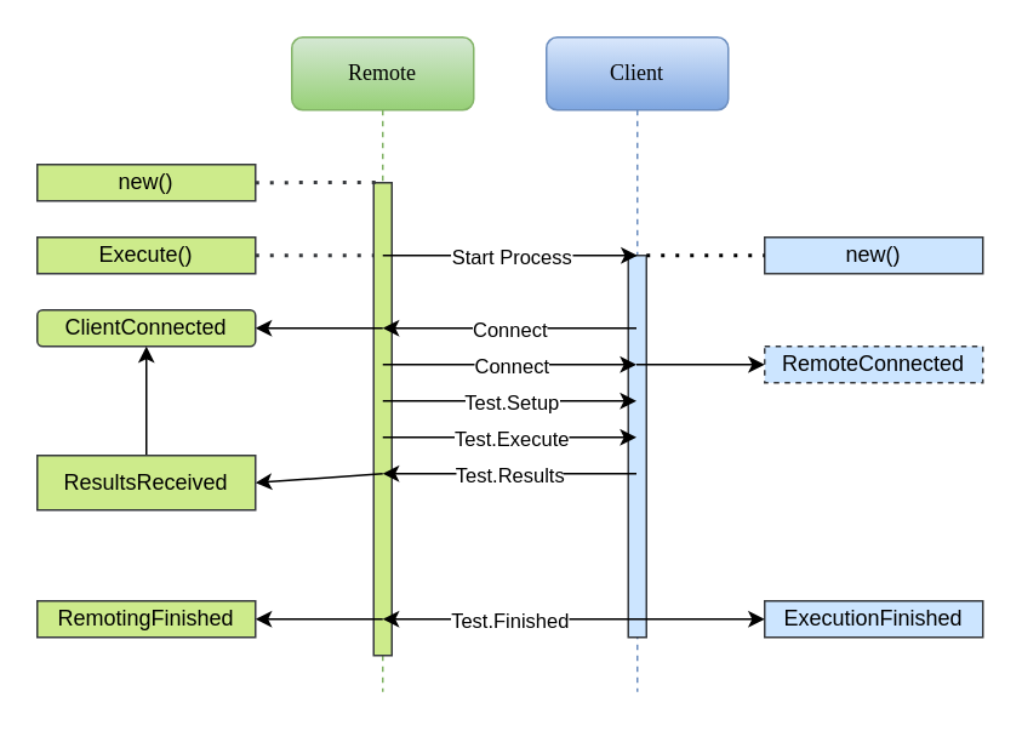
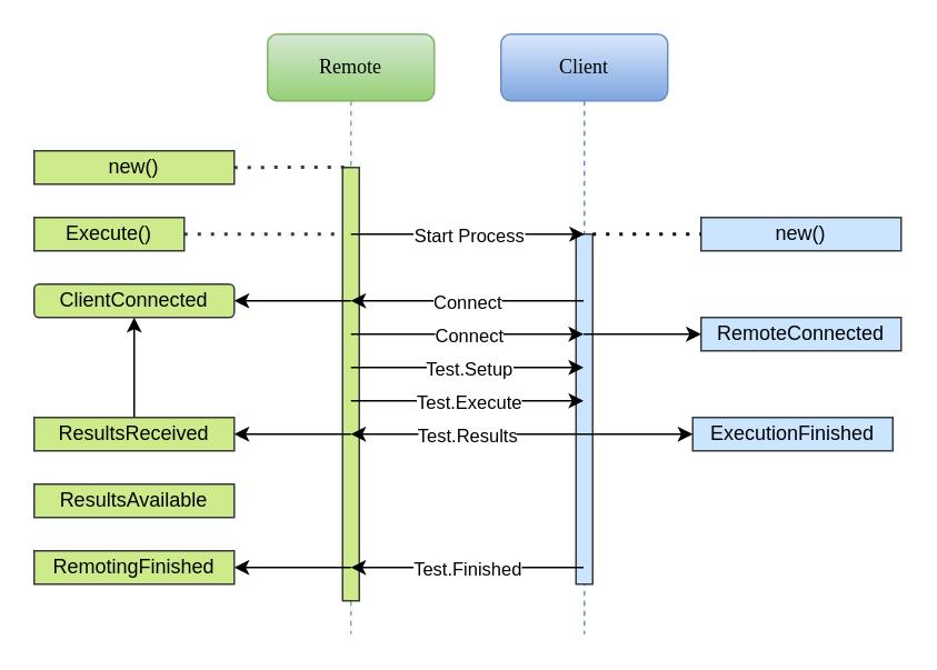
- <mxCell id="16" value="Execute()" style="rounded=0;whiteSpace=wrap;html=1;fillColor=#cdeb8b;strokeColor=#36393d;" parent="1" vertex="1"><mxGeometry x="20" y="130" width="120" height="20" as="geometry" /></mxCell>
+ <mxCell id="16" value="Execute()" style="rounded=0;whiteSpace=wrap;html=1;fillColor=#cdeb8b;strokeColor=#36393d;" parent="1" vertex="1"><mxGeometry x="20" y="130" width="90" height="20" as="geometry" /></mxCell>
- <mxCell id="21" value="RemoteConnected" style="rounded=0;whiteSpace=wrap;html=1;fillColor=#cce5ff;strokeColor=#36393d;dashed=1;" parent="1" vertex="1"><mxGeometry x="420" y="190" width="120" height="20" as="geometry" /></mxCell>
+ <mxCell id="21" value="RemoteConnected" style="rounded=0;whiteSpace=wrap;html=1;fillColor=#cce5ff;strokeColor=#36393d;" parent="1" vertex="1"><mxGeometry x="420" y="190" width="120" height="20" as="geometry" /></mxCell>
- <mxCell id="32" value="ResultsReceived" style="rounded=0;whiteSpace=wrap;html=1;fillColor=#cdeb8b;strokeColor=#36393d;" vertex="1" parent="1"><mxGeometry x="20" y="250" width="120" height="30" as="geometry" /></mxCell>
+ <mxCell id="32" value="ResultsReceived" style="rounded=0;whiteSpace=wrap;html=1;fillColor=#cdeb8b;strokeColor=#36393d;" vertex="1" parent="1"><mxGeometry x="20" y="250" width="120" height="20" as="geometry" /></mxCell>
+ <mxCell id="35" value="ResultsAvailable" style="rounded=0;whiteSpace=wrap;html=1;fillColor=#cdeb8b;strokeColor=#36393d;" vertex="1" parent="1"><mxGeometry x="20" y="290" width="120" height="20" as="geometry" /></mxCell>
- <mxCell id="22" value="ExecutionFinished" style="rounded=0;whiteSpace=wrap;html=1;fillColor=#cce5ff;strokeColor=#36393d;" parent="1" vertex="1"><mxGeometry x="420" y="330" width="120" height="20" as="geometry" /></mxCell>
+ <mxCell id="22" value="ExecutionFinished" style="rounded=0;whiteSpace=wrap;html=1;fillColor=#cce5ff;strokeColor=#36393d;" parent="1" vertex="1"><mxGeometry x="415" y="250" width="120" height="20" as="geometry" /></mxCell>
